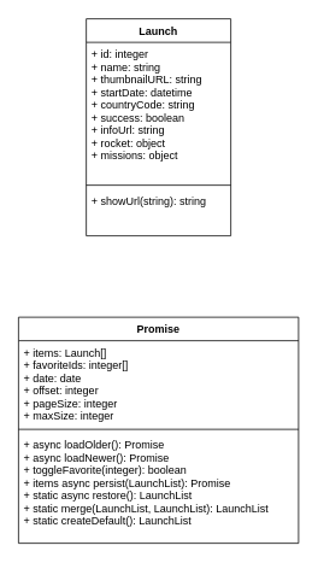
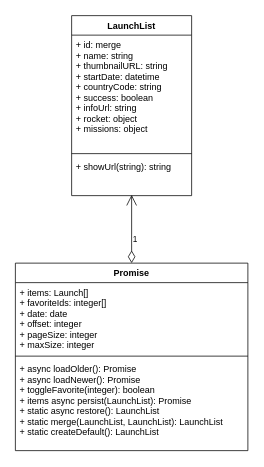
- <mxCell id="3" value="Launch" style="swimlane;fontStyle=1;align=center;verticalAlign=top;childLayout=stackLayout;horizontal=1;startSize=26;horizontalStack=0;resizeParent=1;resizeParentMax=0;resizeLast=0;collapsible=1;marginBottom=0;" parent="1" vertex="1"><mxGeometry x="95" y="20" width="160" height="240" as="geometry" /></mxCell>
+ <mxCell id="3" value="LaunchList" style="swimlane;fontStyle=1;align=center;verticalAlign=top;childLayout=stackLayout;horizontal=1;startSize=26;horizontalStack=0;resizeParent=1;resizeParentMax=0;resizeLast=0;collapsible=1;marginBottom=0;" parent="1" vertex="1"><mxGeometry x="95" y="20" width="160" height="240" as="geometry" /></mxCell>
- <mxCell id="4" value="+ id: integer&#10;+ name: string&#10;+ thumbnailURL: string&#10;+ startDate: datetime&#10;+ countryCode: string&#10;+ success: boolean&#10;+ infoUrl: string&#10;+ rocket: object&#10;+ missions: object" style="text;strokeColor=none;fillColor=none;align=left;verticalAlign=top;spacingLeft=4;spacingRight=4;overflow=hidden;rotatable=0;points=[[0,0.5],[1,0.5]];portConstraint=eastwest;" parent="3" vertex="1"><mxGeometry y="26" width="160" height="154" as="geometry" /></mxCell>
+ <mxCell id="4" value="+ id: merge&#10;+ name: string&#10;+ thumbnailURL: string&#10;+ startDate: datetime&#10;+ countryCode: string&#10;+ success: boolean&#10;+ infoUrl: string&#10;+ rocket: object&#10;+ missions: object" style="text;strokeColor=none;fillColor=none;align=left;verticalAlign=top;spacingLeft=4;spacingRight=4;overflow=hidden;rotatable=0;points=[[0,0.5],[1,0.5]];portConstraint=eastwest;" parent="3" vertex="1"><mxGeometry y="26" width="160" height="154" as="geometry" /></mxCell>
+ <mxCell id="2" value="1" style="endArrow=open;html=1;endSize=12;startArrow=diamondThin;startSize=14;startFill=0;edgeStyle=orthogonalEdgeStyle;align=left;verticalAlign=bottom;exitX=0.5;exitY=0;exitDx=0;exitDy=0;entryX=0.5;entryY=0.981;entryDx=0;entryDy=0;entryPerimeter=0;" parent="1" source="7" target="6" edge="1"><mxGeometry x="-0.5" relative="1" as="geometry"><mxPoint x="170" y="270" as="sourcePoint" /><mxPoint x="175" y="270" as="targetPoint" /><mxPoint as="offset" /></mxGeometry></mxCell>
